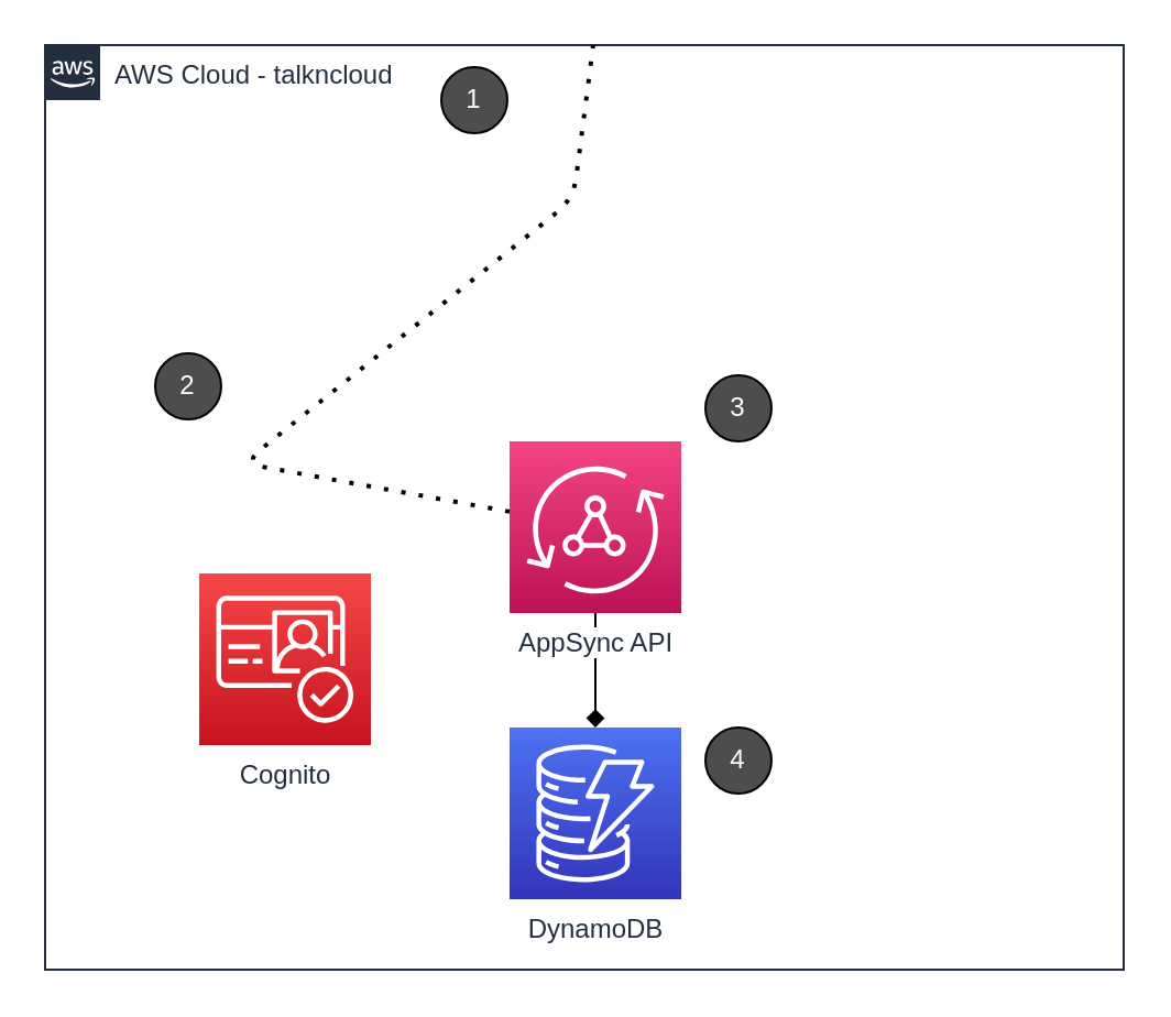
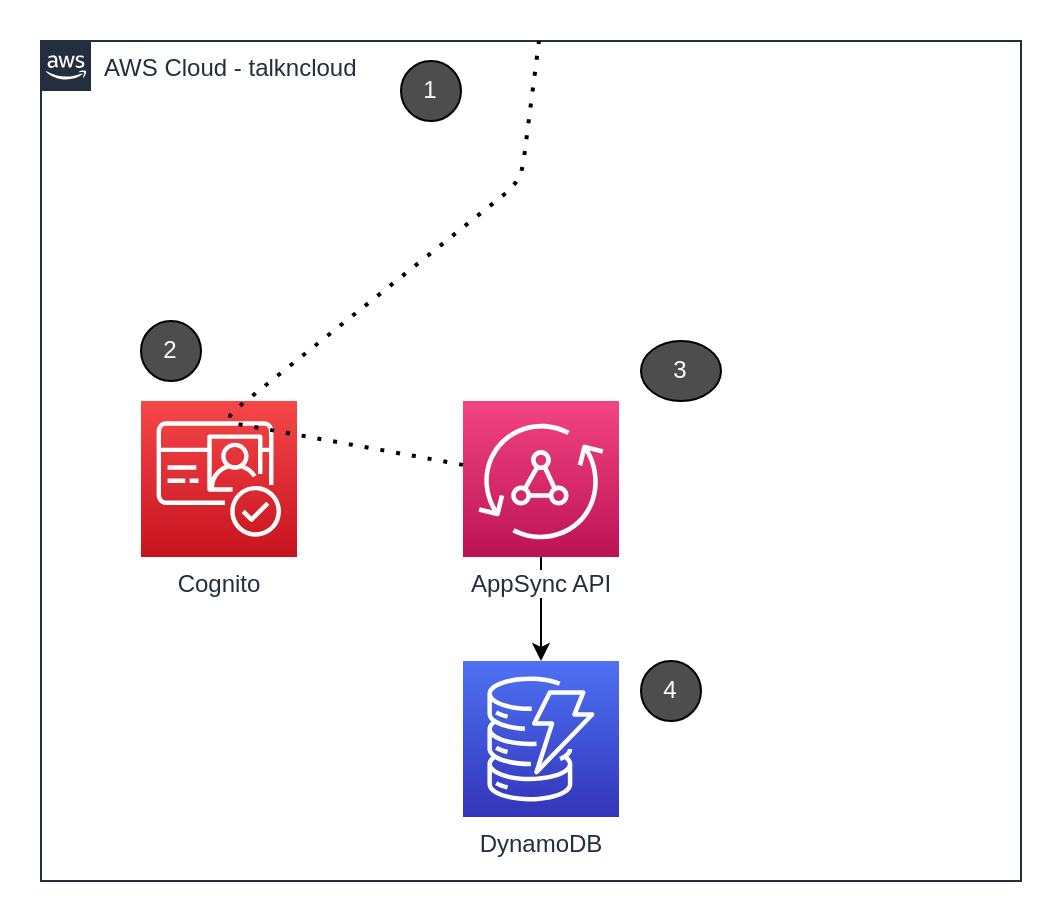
- <mxCell id="10" value="&lt;span&gt;3&lt;/span&gt;" style="ellipse;whiteSpace=wrap;html=1;aspect=fixed;labelBackgroundColor=#4D4D4D;fontColor=#FFFFFF;fillColor=#4D4D4D;" vertex="1" parent="1"><mxGeometry x="320" y="170" width="30" height="30" as="geometry" /></mxCell>
+ <mxCell id="10" value="&lt;span&gt;3&lt;/span&gt;" style="ellipse;whiteSpace=wrap;html=1;aspect=fixed;labelBackgroundColor=#4D4D4D;fontColor=#FFFFFF;fillColor=#4D4D4D;" vertex="1" parent="1"><mxGeometry x="320" y="170" width="40" height="30" as="geometry" /></mxCell>
- <mxCell id="6" value="Cognito" style="outlineConnect=0;fontColor=#232F3E;gradientColor=#F54749;gradientDirection=north;fillColor=#C7131F;strokeColor=#ffffff;dashed=0;verticalLabelPosition=bottom;verticalAlign=top;align=center;html=1;fontSize=12;fontStyle=0;aspect=fixed;shape=mxgraph.aws4.resourceIcon;resIcon=mxgraph.aws4.cognito;" vertex="1" parent="1"><mxGeometry x="90" y="260" width="78" height="78" as="geometry" /></mxCell>
+ <mxCell id="6" value="Cognito" style="outlineConnect=0;fontColor=#232F3E;gradientColor=#F54749;gradientDirection=north;fillColor=#C7131F;strokeColor=#ffffff;dashed=0;verticalLabelPosition=bottom;verticalAlign=top;align=center;html=1;fontSize=12;fontStyle=0;aspect=fixed;shape=mxgraph.aws4.resourceIcon;resIcon=mxgraph.aws4.cognito;" vertex="1" parent="1"><mxGeometry x="70" y="200" width="78" height="78" as="geometry" /></mxCell>
- <mxCell id="3" value="" style="edgeStyle=orthogonalEdgeStyle;rounded=0;orthogonalLoop=1;jettySize=auto;html=1;endArrow=diamond;" edge="1" parent="1" source="4" target="5"><mxGeometry relative="1" as="geometry" /></mxCell>
+ <mxCell id="3" value="" style="edgeStyle=orthogonalEdgeStyle;rounded=0;orthogonalLoop=1;jettySize=auto;html=1;" edge="1" parent="1" source="4" target="5"><mxGeometry relative="1" as="geometry" /></mxCell>
